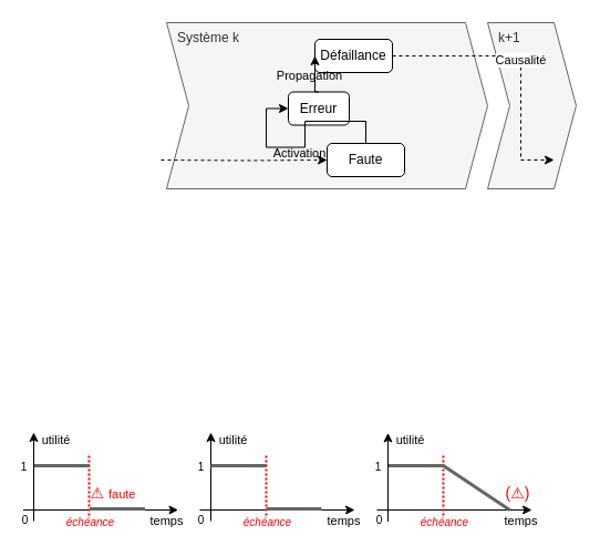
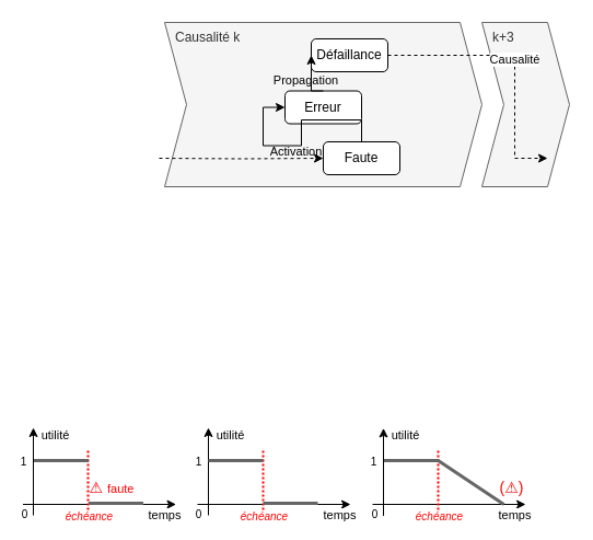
- <mxCell id="4" value="Système k" style="shape=step;perimeter=stepPerimeter;whiteSpace=wrap;html=1;fixedSize=1;verticalAlign=top;align=left;spacingLeft=8;fillColor=#f5f5f5;fontColor=#333333;strokeColor=#666666;" vertex="1" parent="2"><mxGeometry x="5" width="290" height="150" as="geometry" /></mxCell>
+ <mxCell id="4" value="Causalité k" style="shape=step;perimeter=stepPerimeter;whiteSpace=wrap;html=1;fixedSize=1;verticalAlign=top;align=left;spacingLeft=8;fillColor=#f5f5f5;fontColor=#333333;strokeColor=#666666;" vertex="1" parent="2"><mxGeometry x="5" width="290" height="150" as="geometry" /></mxCell>
- <mxCell id="3" value="k+1" style="shape=step;perimeter=stepPerimeter;whiteSpace=wrap;html=1;fixedSize=1;verticalAlign=top;align=left;spacingLeft=8;fillColor=#f5f5f5;fontColor=#333333;strokeColor=#666666;" vertex="1" parent="2"><mxGeometry x="295" width="80" height="150" as="geometry" /></mxCell>
+ <mxCell id="3" value="k+3" style="shape=step;perimeter=stepPerimeter;whiteSpace=wrap;html=1;fixedSize=1;verticalAlign=top;align=left;spacingLeft=8;fillColor=#f5f5f5;fontColor=#333333;strokeColor=#666666;" vertex="1" parent="2"><mxGeometry x="295" width="80" height="150" as="geometry" /></mxCell>
- <mxCell id="6" value="Erreur" style="rounded=1;whiteSpace=wrap;html=1;align=center;verticalAlign=middle;" vertex="1" parent="2"><mxGeometry x="115" y="62.5" width="55" height="30" as="geometry" /></mxCell>
+ <mxCell id="6" value="Erreur" style="rounded=1;whiteSpace=wrap;html=1;align=center;verticalAlign=middle;" vertex="1" parent="2"><mxGeometry x="115" y="62.5" width="70" height="30" as="geometry" /></mxCell>
